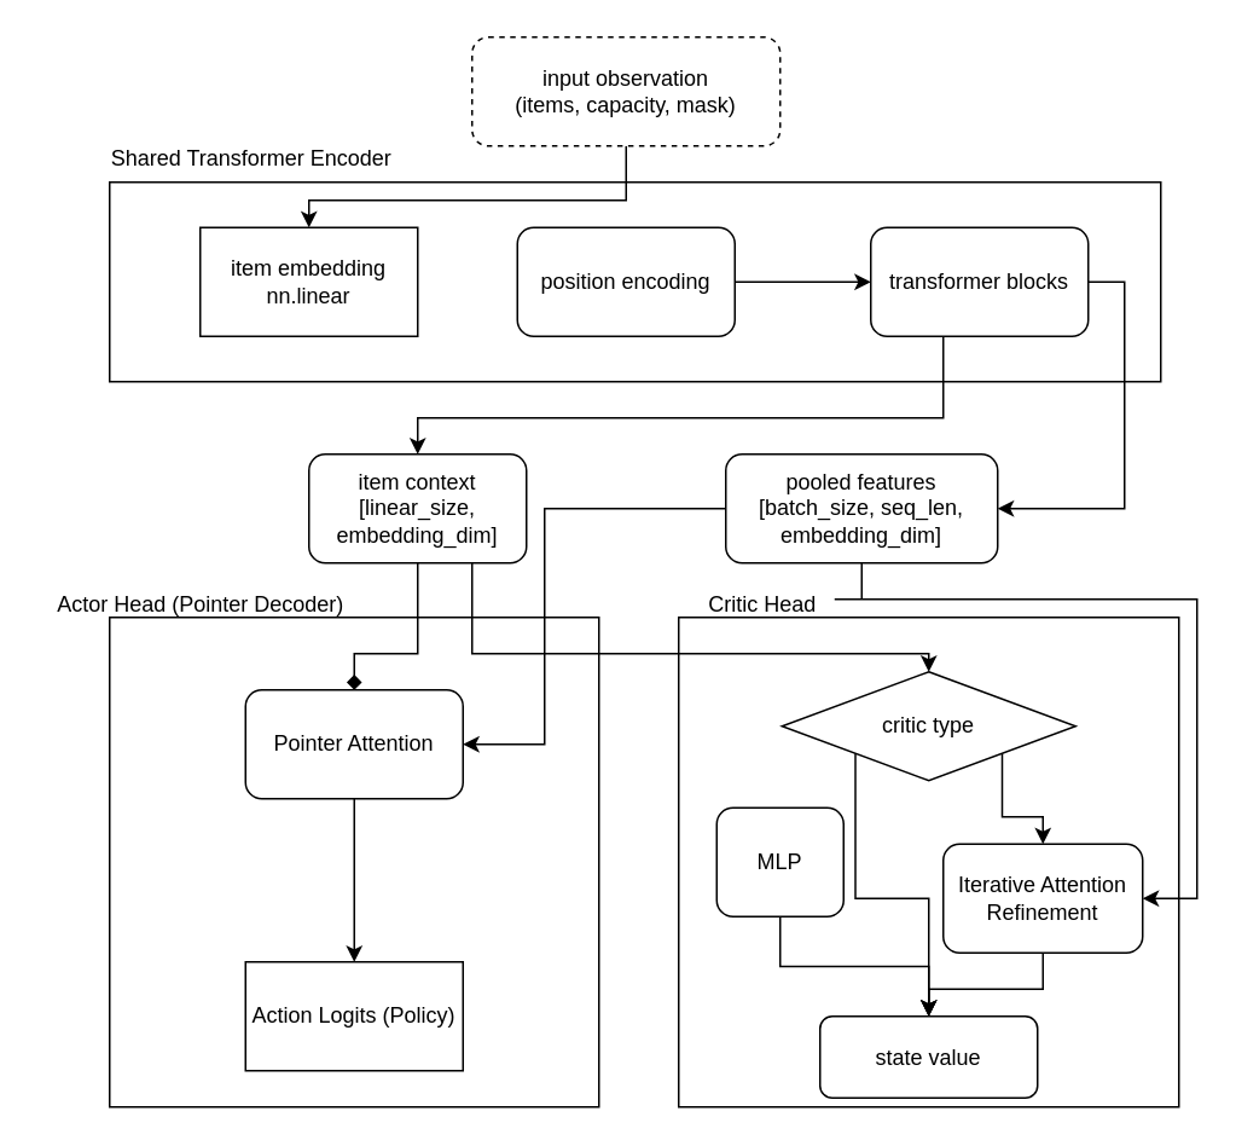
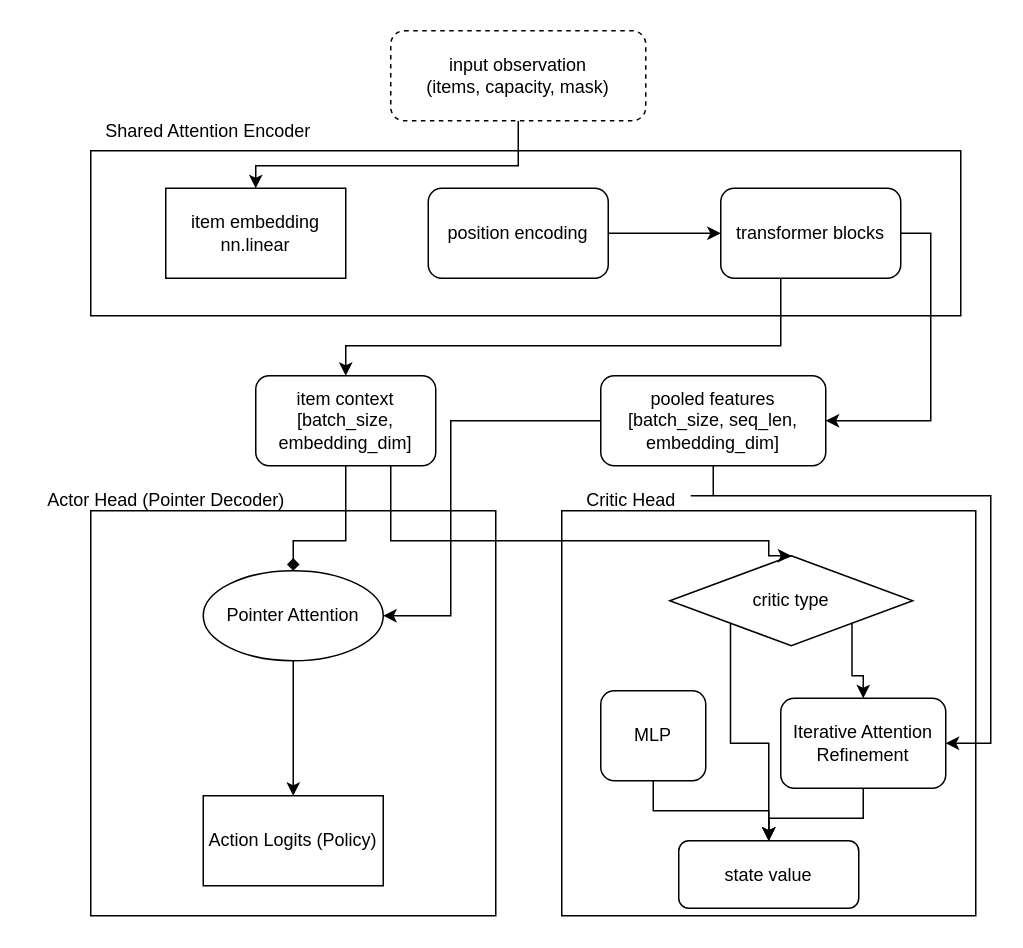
- <mxCell id="26" value="Shared Transformer Encoder" style="text;html=1;align=center;verticalAlign=middle;resizable=0;points=[];autosize=1;strokeColor=none;fillColor=none;" vertex="1" parent="1"><mxGeometry x="48" y="72" width="180" height="30" as="geometry" /></mxCell>
+ <mxCell id="26" value="Shared Attention Encoder" style="text;html=1;align=center;verticalAlign=middle;resizable=0;points=[];autosize=1;strokeColor=none;fillColor=none;" vertex="1" parent="1"><mxGeometry x="48" y="72" width="180" height="30" as="geometry" /></mxCell>
- <mxCell id="11" value="item context&lt;div&gt;[linear_size, embedding_dim]&lt;/div&gt;" style="rounded=1;whiteSpace=wrap;html=1;" vertex="1" parent="1"><mxGeometry x="170" y="250" width="120" height="60" as="geometry" /></mxCell>
+ <mxCell id="11" value="item context&lt;div&gt;[batch_size, embedding_dim]&lt;/div&gt;" style="rounded=1;whiteSpace=wrap;html=1;" vertex="1" parent="1"><mxGeometry x="170" y="250" width="120" height="60" as="geometry" /></mxCell>
- <mxCell id="20" value="critic type" style="rhombus;whiteSpace=wrap;html=1;" vertex="1" parent="1"><mxGeometry x="431" y="370" width="162" height="60" as="geometry" /></mxCell>
+ <mxCell id="20" value="critic type" style="rhombus;whiteSpace=wrap;html=1;" vertex="1" parent="1"><mxGeometry x="446" y="370" width="162" height="60" as="geometry" /></mxCell>
- <mxCell id="16" value="Pointer Attention" style="rounded=1;whiteSpace=wrap;html=1;" vertex="1" parent="1"><mxGeometry x="135" y="380" width="120" height="60" as="geometry" /></mxCell>
+ <mxCell id="16" value="Pointer Attention" style="ellipse;whiteSpace=wrap;html=1;" vertex="1" parent="1"><mxGeometry x="135" y="380" width="120" height="60" as="geometry" /></mxCell>
- <mxCell id="22" value="MLP" style="rounded=1;whiteSpace=wrap;html=1;" vertex="1" parent="1"><mxGeometry x="395" y="445" width="70" height="60" as="geometry" /></mxCell>
+ <mxCell id="22" value="MLP" style="rounded=1;whiteSpace=wrap;html=1;" vertex="1" parent="1"><mxGeometry x="400" y="460" width="70" height="60" as="geometry" /></mxCell>
